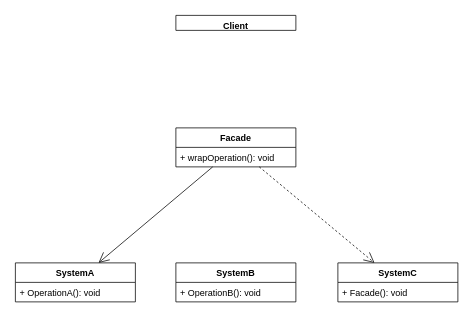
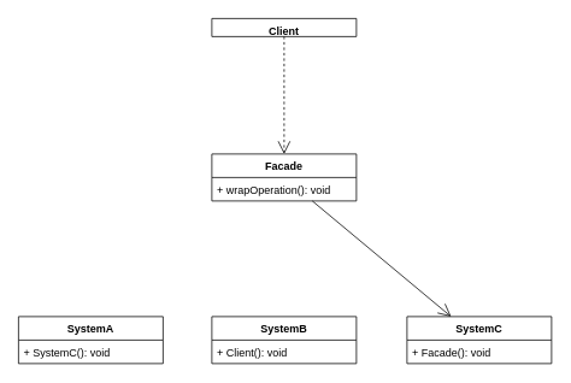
+ <mxCell id="13" value="" style="endArrow=open;endFill=1;endSize=12;html=1;rounded=0;dashed=1;" parent="1" source="2" target="3" edge="1"><mxGeometry width="160" relative="1" as="geometry"><mxPoint x="140" y="120" as="sourcePoint" /><mxPoint x="300" y="120" as="targetPoint" /></mxGeometry></mxCell>
- <mxCell id="12" value="" style="endArrow=open;endFill=1;endSize=12;html=1;rounded=0;dashed=1;" parent="1" source="3" target="9" edge="1"><mxGeometry width="160" relative="1" as="geometry"><mxPoint x="250" y="300" as="sourcePoint" /><mxPoint x="410" y="300" as="targetPoint" /></mxGeometry></mxCell>
+ <mxCell id="12" value="" style="endArrow=open;endFill=1;endSize=12;html=1;rounded=0;" parent="1" source="3" target="9" edge="1"><mxGeometry width="160" relative="1" as="geometry"><mxPoint x="250" y="300" as="sourcePoint" /><mxPoint x="410" y="300" as="targetPoint" /></mxGeometry></mxCell>
- <mxCell id="11" value="" style="endArrow=open;endFill=1;endSize=12;html=1;rounded=0;" parent="1" source="3" target="7" edge="1"><mxGeometry width="160" relative="1" as="geometry"><mxPoint x="250" y="300" as="sourcePoint" /><mxPoint x="410" y="300" as="targetPoint" /></mxGeometry></mxCell>
- <mxCell id="8" value="+ OperationA(): void" style="text;strokeColor=none;fillColor=none;align=left;verticalAlign=top;spacingLeft=4;spacingRight=4;overflow=hidden;rotatable=0;points=[[0,0.5],[1,0.5]];portConstraint=eastwest;whiteSpace=wrap;html=1;" parent="7" vertex="1"><mxGeometry y="26" width="160" height="26" as="geometry" /></mxCell>
+ <mxCell id="8" value="+ SystemC(): void" style="text;strokeColor=none;fillColor=none;align=left;verticalAlign=top;spacingLeft=4;spacingRight=4;overflow=hidden;rotatable=0;points=[[0,0.5],[1,0.5]];portConstraint=eastwest;whiteSpace=wrap;html=1;" parent="7" vertex="1"><mxGeometry y="26" width="160" height="26" as="geometry" /></mxCell>
- <mxCell id="6" value="+ OperationB(): void" style="text;strokeColor=none;fillColor=none;align=left;verticalAlign=top;spacingLeft=4;spacingRight=4;overflow=hidden;rotatable=0;points=[[0,0.5],[1,0.5]];portConstraint=eastwest;whiteSpace=wrap;html=1;" parent="5" vertex="1"><mxGeometry y="26" width="160" height="26" as="geometry" /></mxCell>
+ <mxCell id="6" value="+ Client(): void" style="text;strokeColor=none;fillColor=none;align=left;verticalAlign=top;spacingLeft=4;spacingRight=4;overflow=hidden;rotatable=0;points=[[0,0.5],[1,0.5]];portConstraint=eastwest;whiteSpace=wrap;html=1;" parent="5" vertex="1"><mxGeometry y="26" width="160" height="26" as="geometry" /></mxCell>
